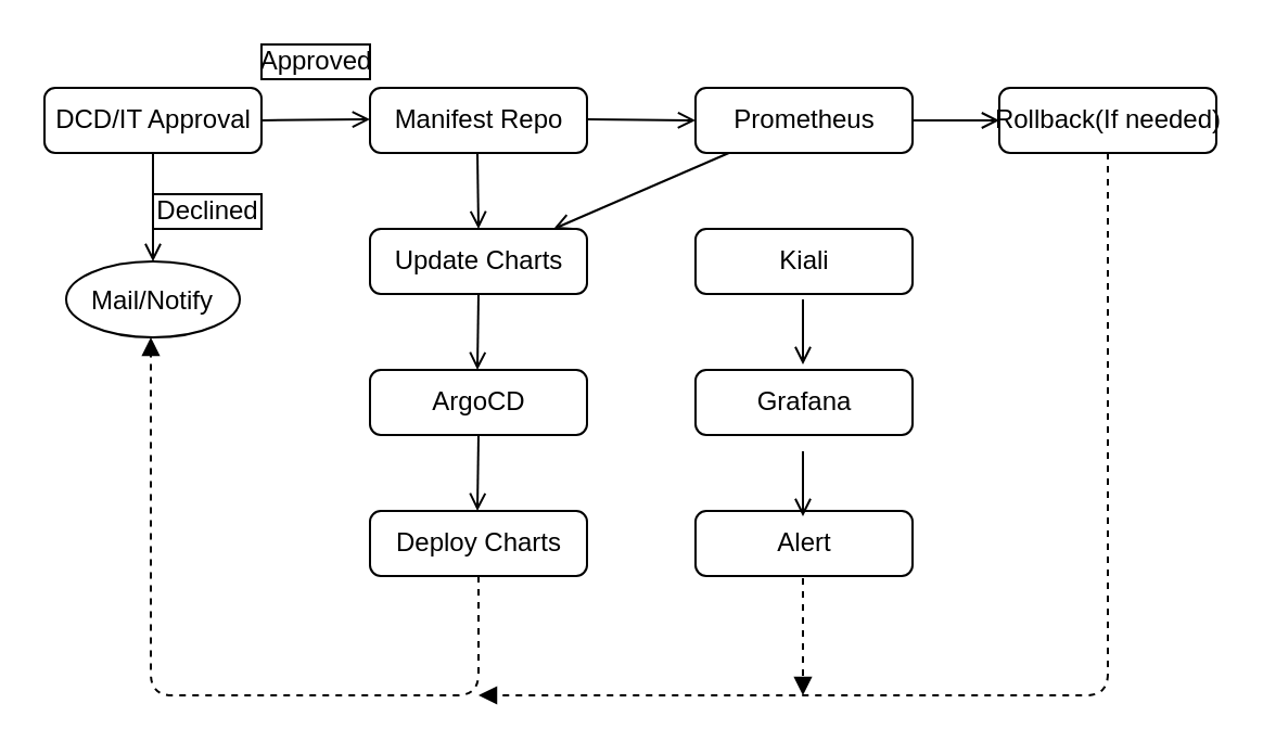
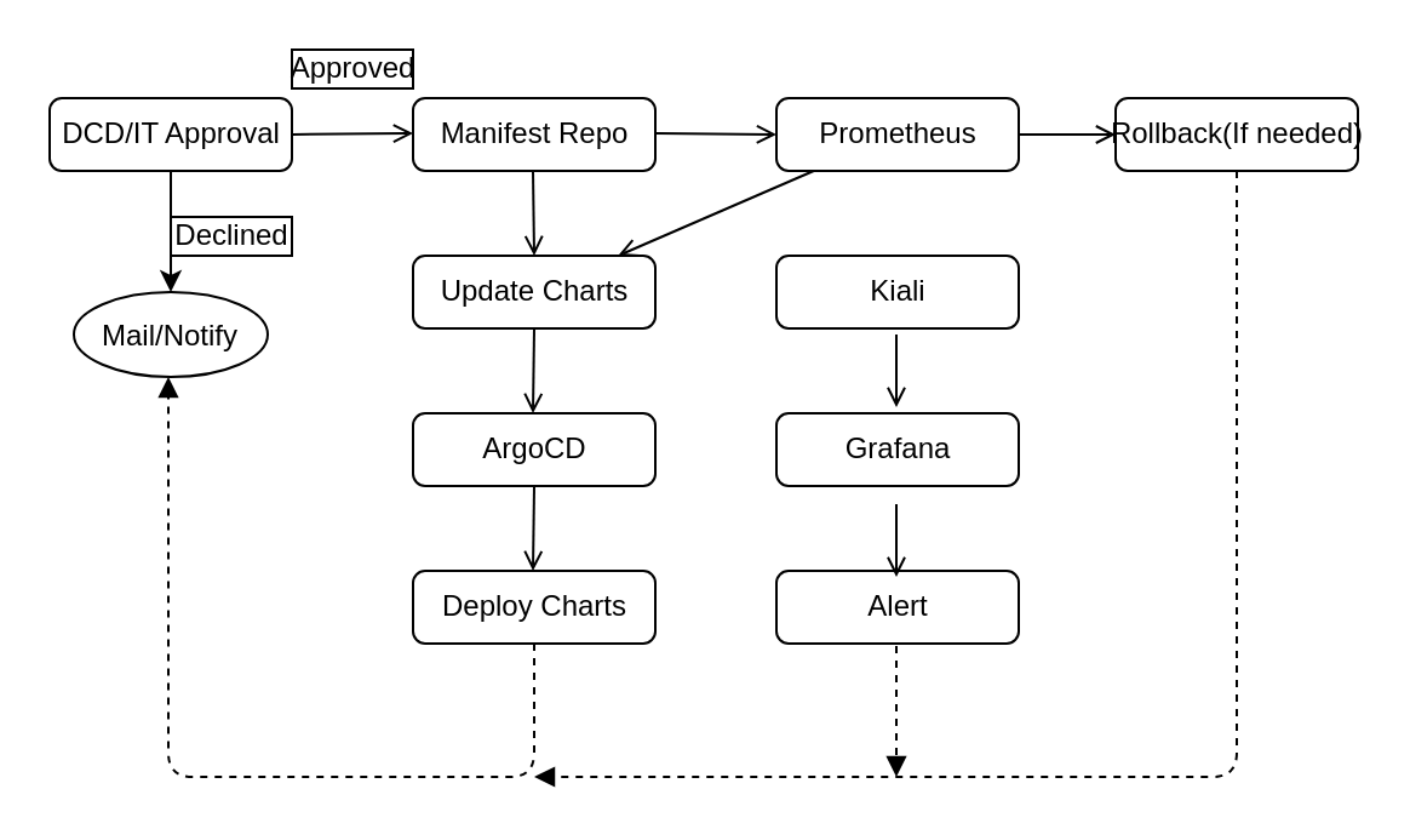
- <mxCell id="18" value="" style="edgeStyle=none;html=1;endArrow=open;" edge="1" parent="1" source="19" target="21"><mxGeometry relative="1" as="geometry" /></mxCell>
+ <mxCell id="18" value="" style="edgeStyle=none;html=1;" edge="1" parent="1" source="19" target="21"><mxGeometry relative="1" as="geometry" /></mxCell>
